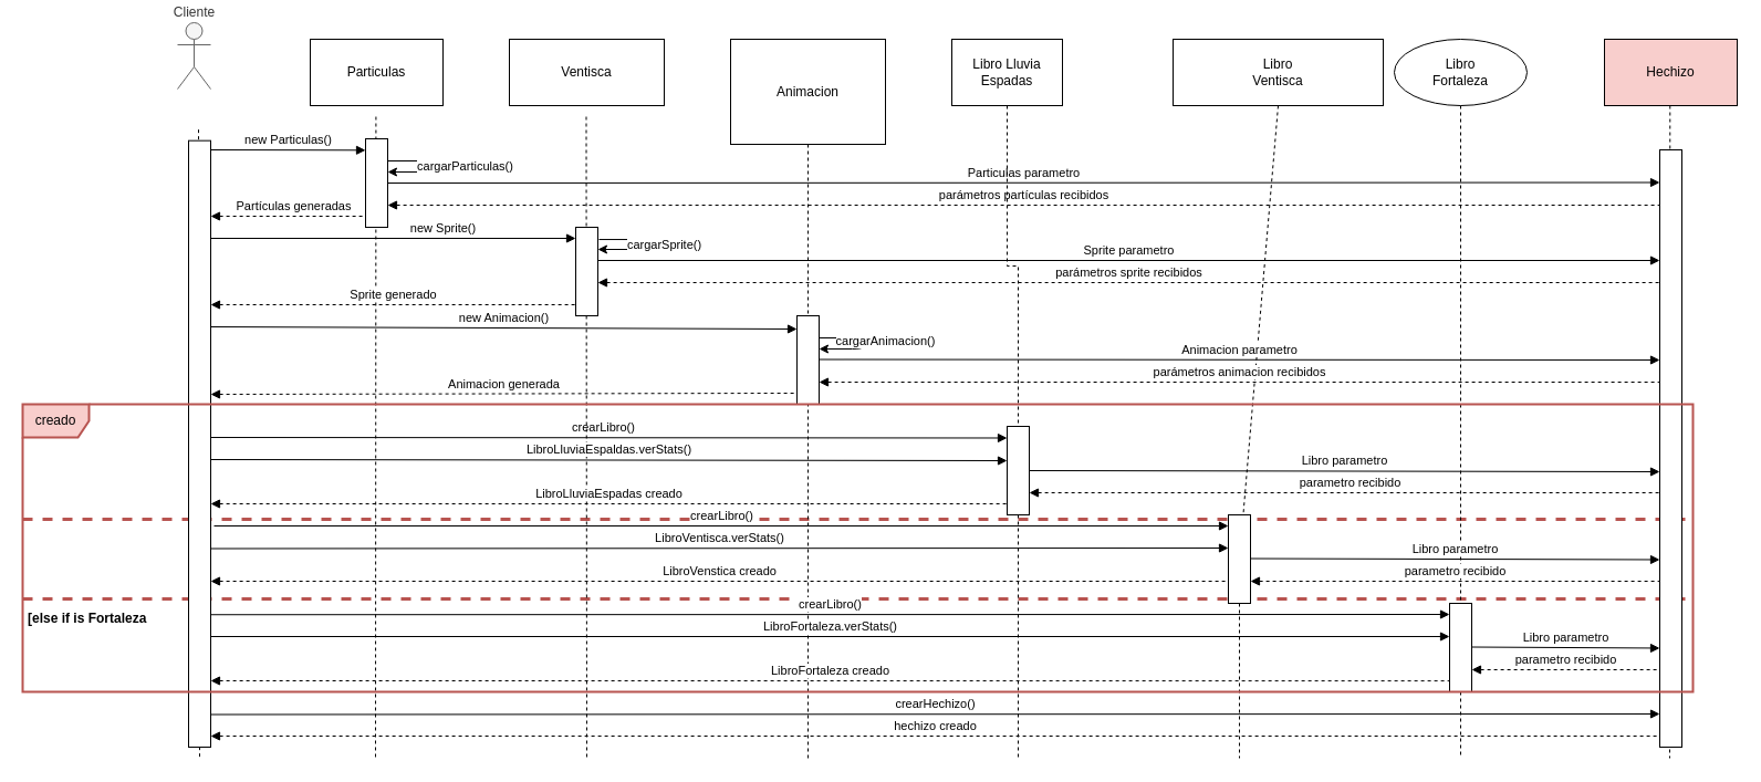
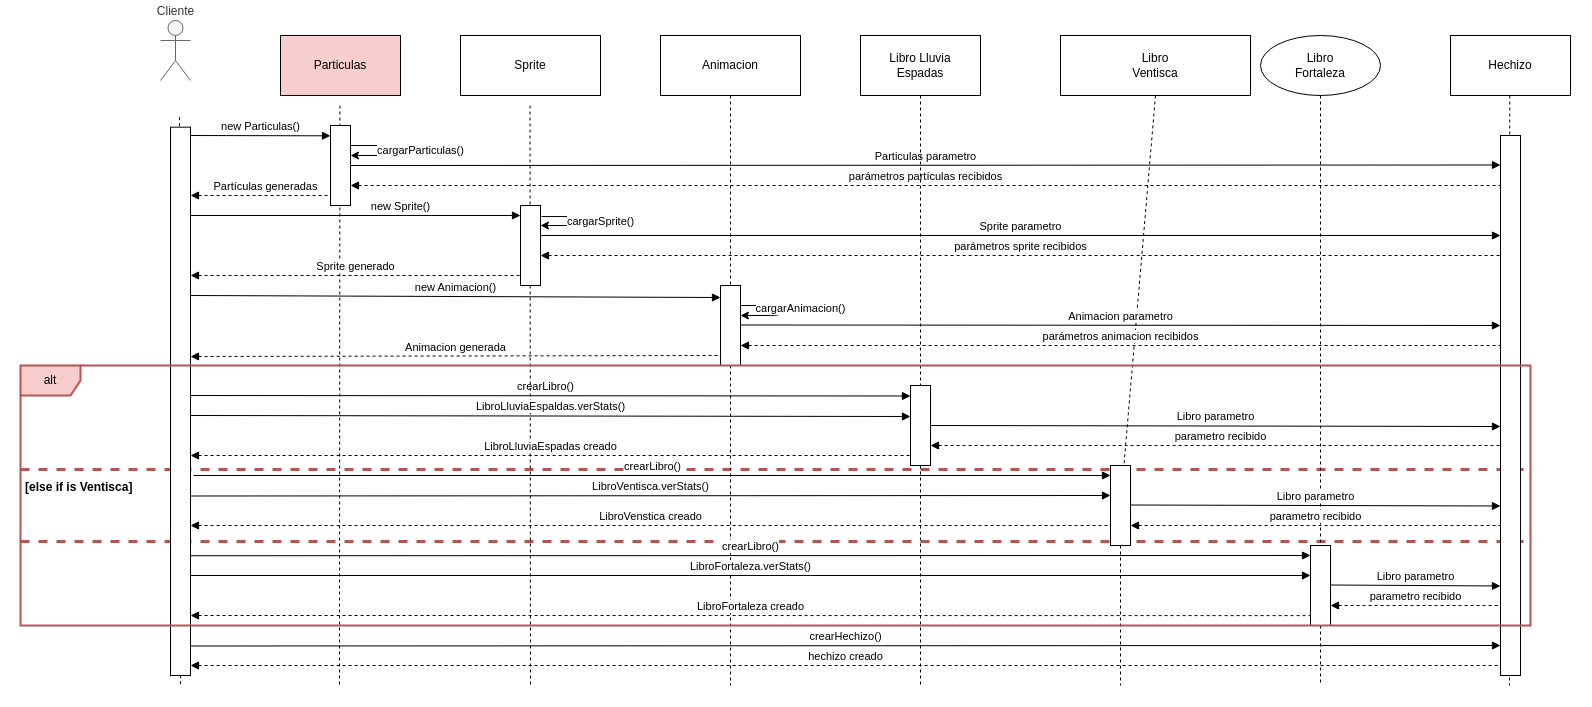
- <mxCell id="10" value="Particulas" style="rounded=0;whiteSpace=wrap;html=1;" parent="1" vertex="1"><mxGeometry x="280" y="35" width="120" height="60" as="geometry" /></mxCell>
+ <mxCell id="10" value="Particulas" style="rounded=0;whiteSpace=wrap;html=1;fillColor=#f8cecc;" parent="1" vertex="1"><mxGeometry x="280" y="35" width="120" height="60" as="geometry" /></mxCell>
- <mxCell id="16" value="Ventisca" style="rounded=0;whiteSpace=wrap;html=1;" parent="1" vertex="1"><mxGeometry x="460" y="35" width="140" height="60" as="geometry" /></mxCell>
+ <mxCell id="16" value="Sprite" style="rounded=0;whiteSpace=wrap;html=1;" parent="1" vertex="1"><mxGeometry x="460" y="35" width="140" height="60" as="geometry" /></mxCell>
- <mxCell id="13" value="Libro Lluvia&lt;br&gt;Espadas" style="rounded=0;whiteSpace=wrap;html=1;" parent="1" vertex="1"><mxGeometry x="860" y="35" width="100" height="60" as="geometry" /></mxCell>
+ <mxCell id="13" value="Libro Lluvia&lt;br&gt;Espadas" style="rounded=0;whiteSpace=wrap;html=1;" parent="1" vertex="1"><mxGeometry x="860" y="35" width="120" height="60" as="geometry" /></mxCell>
- <mxCell id="18" value="Hechizo" style="rounded=0;whiteSpace=wrap;html=1;fillColor=#f8cecc;" parent="1" vertex="1"><mxGeometry x="1450" y="35" width="120" height="60" as="geometry" /></mxCell>
+ <mxCell id="18" value="Hechizo" style="rounded=0;whiteSpace=wrap;html=1;" parent="1" vertex="1"><mxGeometry x="1450" y="35" width="120" height="60" as="geometry" /></mxCell>
- <mxCell id="11" value="Animacion" style="rounded=0;whiteSpace=wrap;html=1;" parent="1" vertex="1"><mxGeometry x="660" y="35" width="140" height="95" as="geometry" /></mxCell>
+ <mxCell id="11" value="Animacion" style="rounded=0;whiteSpace=wrap;html=1;" parent="1" vertex="1"><mxGeometry x="660" y="35" width="140" height="60" as="geometry" /></mxCell>
- <mxCell id="63" value="creado" style="shape=umlFrame;whiteSpace=wrap;html=1;fillColor=#f8cecc;strokeColor=#b85450;strokeWidth=2;" parent="1" vertex="1"><mxGeometry x="20" y="365" width="1510" height="260" as="geometry" /></mxCell>
+ <mxCell id="63" value="alt" style="shape=umlFrame;whiteSpace=wrap;html=1;fillColor=#f8cecc;strokeColor=#b85450;strokeWidth=2;" parent="1" vertex="1"><mxGeometry x="20" y="365" width="1510" height="260" as="geometry" /></mxCell>
+ <mxCell id="64" value="[else if is Ventisca]" style="text;align=left;fontStyle=1;verticalAlign=middle;spacingLeft=3;spacingRight=3;strokeColor=none;rotatable=0;points=[[0,0.5],[1,0.5]];portConstraint=eastwest;dashed=1;" parent="1" vertex="1"><mxGeometry x="20" y="473" width="110" height="26" as="geometry" /></mxCell>
- <mxCell id="65" value="[else if is Fortaleza" style="text;align=left;fontStyle=1;verticalAlign=middle;spacingLeft=3;spacingRight=3;strokeColor=none;rotatable=0;points=[[0,0.5],[1,0.5]];portConstraint=eastwest;dashed=1;" parent="1" vertex="1"><mxGeometry x="20" y="545" width="110" height="26" as="geometry" /></mxCell>
